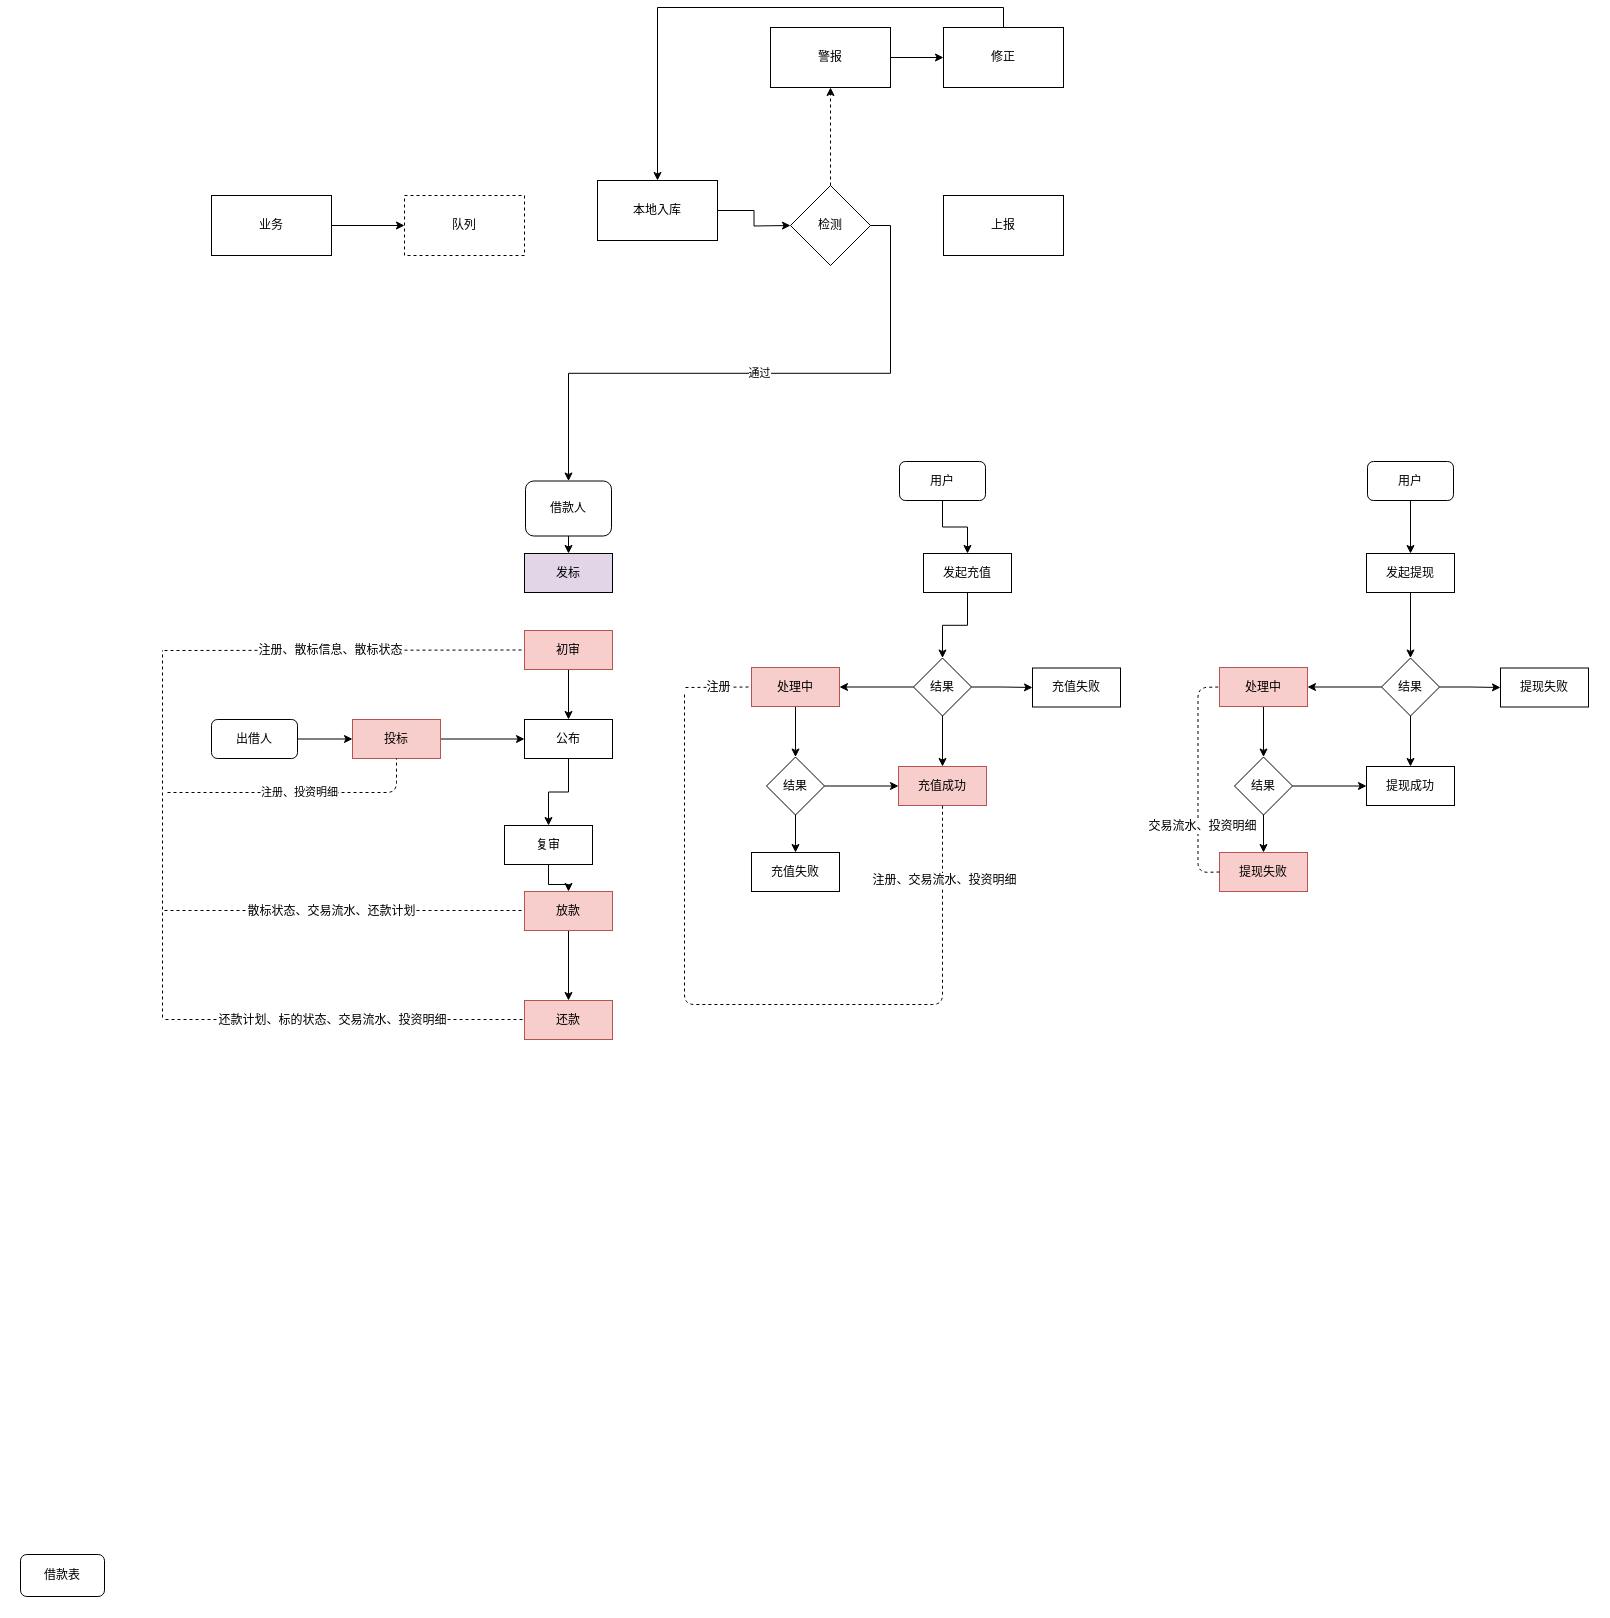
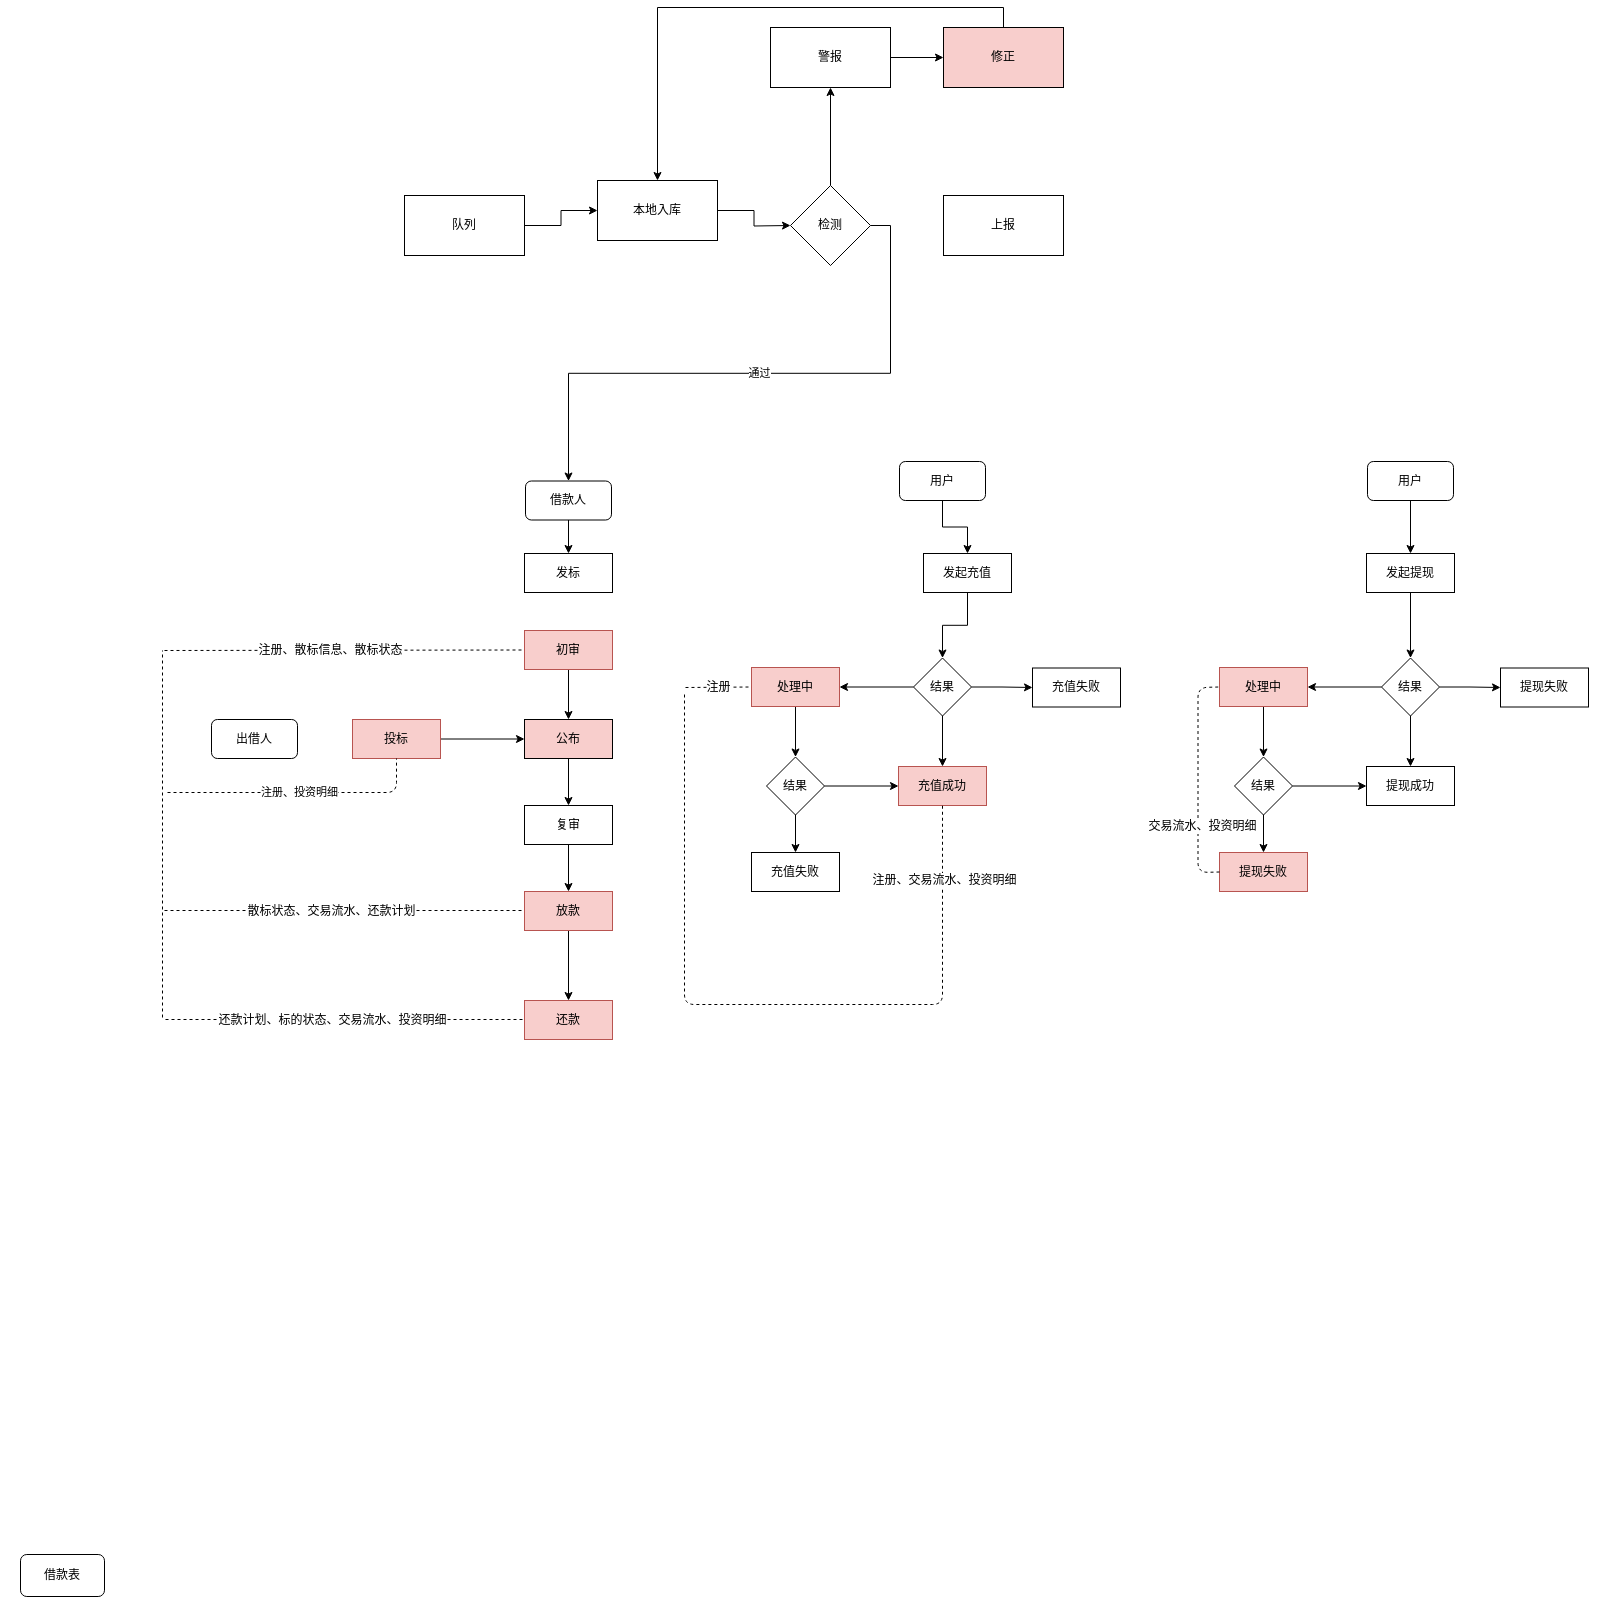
- <mxCell id="77" value="修正" style="rounded=0;whiteSpace=wrap;html=1;" parent="1" vertex="1"><mxGeometry x="943" y="20" width="120" height="60" as="geometry" /></mxCell>
+ <mxCell id="77" value="修正" style="rounded=0;whiteSpace=wrap;html=1;fillColor=#f8cecc;" parent="1" vertex="1"><mxGeometry x="943" y="20" width="120" height="60" as="geometry" /></mxCell>
- <mxCell id="71" style="edgeStyle=orthogonalEdgeStyle;rounded=0;orthogonalLoop=1;jettySize=auto;html=1;exitX=0.5;exitY=0;exitDx=0;exitDy=0;entryX=0.5;entryY=1;entryDx=0;entryDy=0;dashed=1;" parent="1" source="72" target="75" edge="1"><mxGeometry relative="1" as="geometry" /></mxCell>
+ <mxCell id="71" style="edgeStyle=orthogonalEdgeStyle;rounded=0;orthogonalLoop=1;jettySize=auto;html=1;exitX=0.5;exitY=0;exitDx=0;exitDy=0;entryX=0.5;entryY=1;entryDx=0;entryDy=0;" parent="1" source="72" target="75" edge="1"><mxGeometry relative="1" as="geometry" /></mxCell>
+ <mxCell id="66" style="edgeStyle=orthogonalEdgeStyle;rounded=0;orthogonalLoop=1;jettySize=auto;html=1;exitX=1;exitY=0.5;exitDx=0;exitDy=0;" parent="1" source="67" target="69" edge="1"><mxGeometry relative="1" as="geometry" /></mxCell>
- <mxCell id="65" value="业务" style="rounded=0;whiteSpace=wrap;html=1;" parent="1" vertex="1"><mxGeometry x="211" y="188" width="120" height="60" as="geometry" /></mxCell>
- <mxCell id="64" style="edgeStyle=orthogonalEdgeStyle;rounded=0;orthogonalLoop=1;jettySize=auto;html=1;exitX=1;exitY=0.5;exitDx=0;exitDy=0;" parent="1" source="65" target="67" edge="1"><mxGeometry relative="1" as="geometry" /></mxCell>
- <mxCell id="67" value="队列" style="rounded=0;whiteSpace=wrap;html=1;dashed=1;" parent="1" vertex="1"><mxGeometry x="404" y="188" width="120" height="60" as="geometry" /></mxCell>
+ <mxCell id="67" value="队列" style="rounded=0;whiteSpace=wrap;html=1;" parent="1" vertex="1"><mxGeometry x="404" y="188" width="120" height="60" as="geometry" /></mxCell>
- <mxCell id="3" value="借款人" style="rounded=1;whiteSpace=wrap;html=1;" parent="1" vertex="1"><mxGeometry x="525" y="473.5" width="86" height="55" as="geometry" /></mxCell>
+ <mxCell id="3" value="借款人" style="rounded=1;whiteSpace=wrap;html=1;" parent="1" vertex="1"><mxGeometry x="525" y="473.5" width="86" height="39" as="geometry" /></mxCell>
- <mxCell id="4" value="发标" style="rounded=0;whiteSpace=wrap;html=1;fillColor=#e1d5e7;" parent="1" vertex="1"><mxGeometry x="524" y="546" width="88" height="39" as="geometry" /></mxCell>
+ <mxCell id="4" value="发标" style="rounded=0;whiteSpace=wrap;html=1;" parent="1" vertex="1"><mxGeometry x="524" y="546" width="88" height="39" as="geometry" /></mxCell>
- <mxCell id="9" style="edgeStyle=orthogonalEdgeStyle;rounded=0;orthogonalLoop=1;jettySize=auto;html=1;exitX=1;exitY=0.5;exitDx=0;exitDy=0;entryX=0;entryY=0.5;entryDx=0;entryDy=0;" parent="1" source="10" target="49" edge="1"><mxGeometry relative="1" as="geometry" /></mxCell>
- <mxCell id="8" value="公布" style="rounded=0;whiteSpace=wrap;html=1;" parent="1" vertex="1"><mxGeometry x="524" y="712" width="88" height="39" as="geometry" /></mxCell>
+ <mxCell id="8" value="公布" style="rounded=0;whiteSpace=wrap;html=1;fillColor=#f8cecc;" parent="1" vertex="1"><mxGeometry x="524" y="712" width="88" height="39" as="geometry" /></mxCell>
- <mxCell id="12" value="复审" style="rounded=0;whiteSpace=wrap;html=1;" parent="1" vertex="1"><mxGeometry x="504" y="818" width="88" height="39" as="geometry" /></mxCell>
+ <mxCell id="12" value="复审" style="rounded=0;whiteSpace=wrap;html=1;" parent="1" vertex="1"><mxGeometry x="524" y="798" width="88" height="39" as="geometry" /></mxCell>
